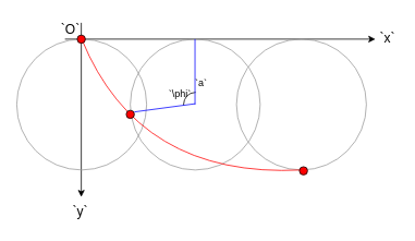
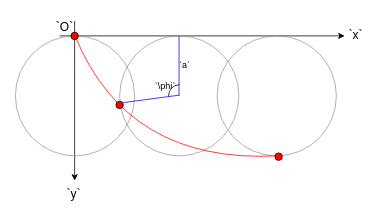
- <mxCell id="15" value="`a`" style="text;html=1;align=center;verticalAlign=middle;whiteSpace=wrap;rounded=0;" vertex="1" parent="1"><mxGeometry x="236" y="93" width="20" height="15" as="geometry" /></mxCell>
+ <mxCell id="15" value="`a`" style="text;html=1;align=center;verticalAlign=middle;whiteSpace=wrap;rounded=0;" vertex="1" parent="1"><mxGeometry x="236" y="78" width="20" height="15" as="geometry" /></mxCell>
